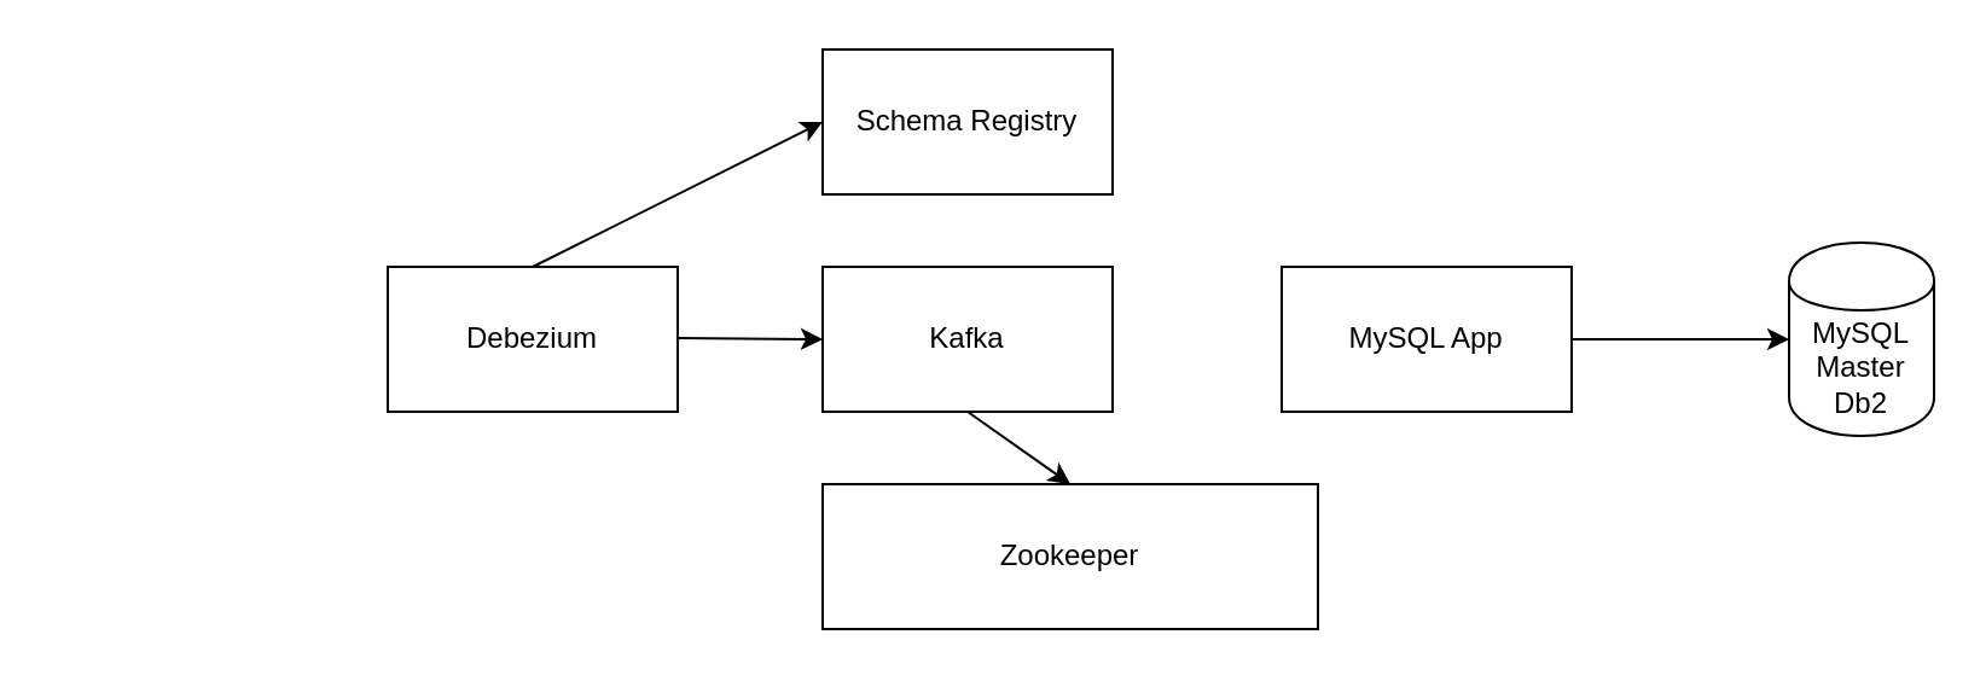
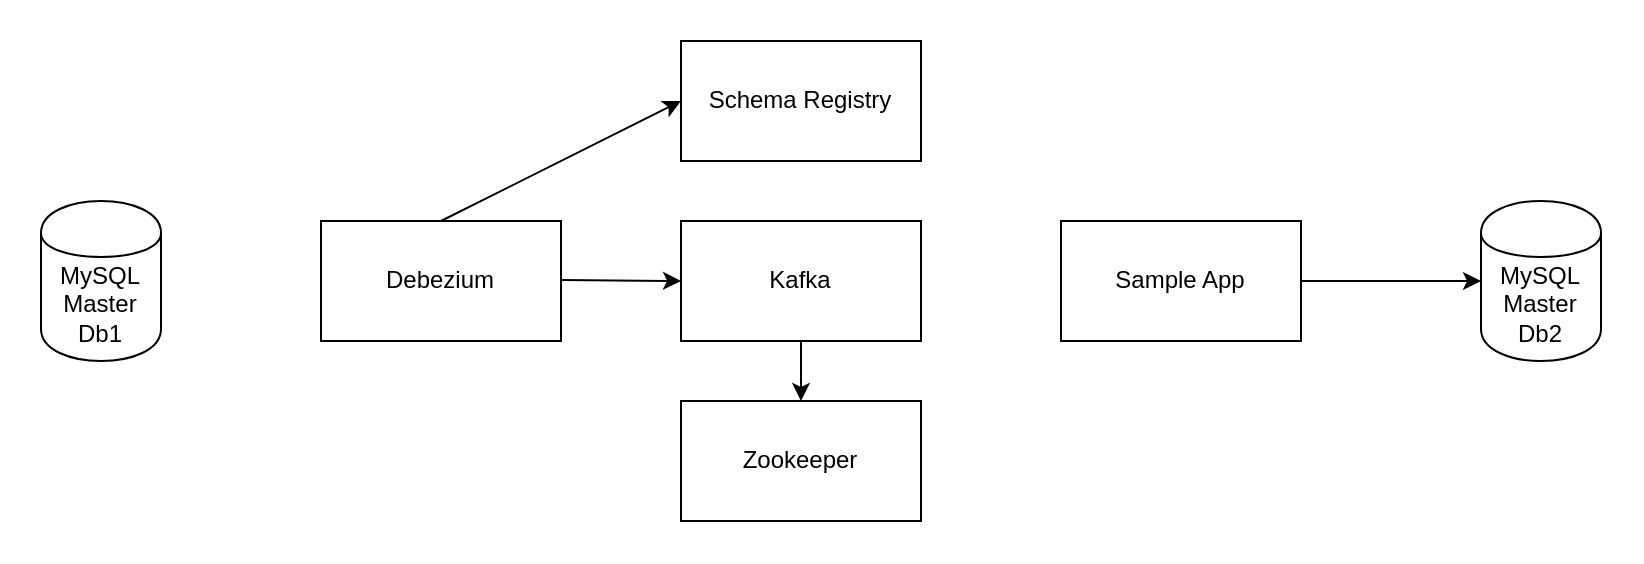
+ <mxCell id="2" value="MySQL&lt;br&gt;Master&lt;br&gt;Db1" style="shape=cylinder;whiteSpace=wrap;html=1;boundedLbl=1;backgroundOutline=1;" vertex="1" parent="1"><mxGeometry x="20" y="100" width="60" height="80" as="geometry" /></mxCell>
- <mxCell id="7" value="MySQL App" style="rounded=0;whiteSpace=wrap;html=1;" vertex="1" parent="1"><mxGeometry x="530" y="110" width="120" height="60" as="geometry" /></mxCell>
+ <mxCell id="7" value="Sample App" style="rounded=0;whiteSpace=wrap;html=1;" vertex="1" parent="1"><mxGeometry x="530" y="110" width="120" height="60" as="geometry" /></mxCell>
- <mxCell id="4" value="Zookeeper" style="rounded=0;whiteSpace=wrap;html=1;" vertex="1" parent="1"><mxGeometry x="340" y="200" width="205" height="60" as="geometry" /></mxCell>
+ <mxCell id="4" value="Zookeeper" style="rounded=0;whiteSpace=wrap;html=1;" vertex="1" parent="1"><mxGeometry x="340" y="200" width="120" height="60" as="geometry" /></mxCell>
